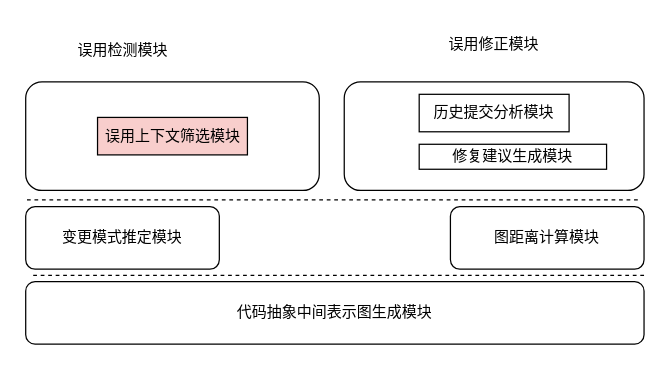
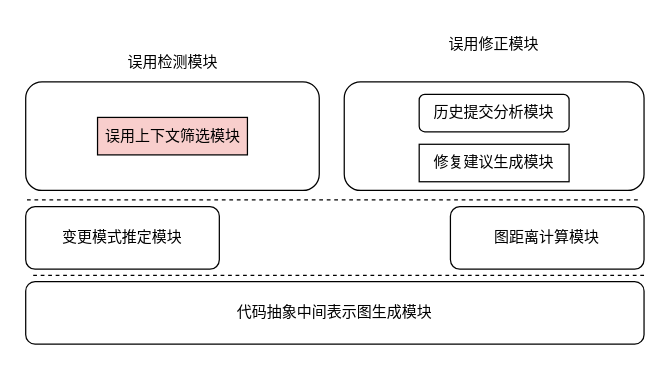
- <mxCell id="7" value="误用检测模块" style="text;html=1;align=center;verticalAlign=middle;whiteSpace=wrap;rounded=0;fontFamily=宋体-简;" parent="1" vertex="1"><mxGeometry x="57.5" y="25" width="80" height="30" as="geometry" /></mxCell>
+ <mxCell id="7" value="误用检测模块" style="text;html=1;align=center;verticalAlign=middle;whiteSpace=wrap;rounded=0;fontFamily=宋体-简;" parent="1" vertex="1"><mxGeometry x="97.5" y="35" width="80" height="30" as="geometry" /></mxCell>
- <mxCell id="4" value="历史提交分析模块" style="rounded=0;whiteSpace=wrap;html=1;fontFamily=宋体-简;" parent="1" vertex="1"><mxGeometry x="335" y="75" width="120" height="30" as="geometry" /></mxCell>
+ <mxCell id="4" value="历史提交分析模块" style="whiteSpace=wrap;html=1;fontFamily=宋体-简;rounded=1;" parent="1" vertex="1"><mxGeometry x="335" y="75" width="120" height="30" as="geometry" /></mxCell>
- <mxCell id="5" value="修复建议生成模块" style="rounded=0;whiteSpace=wrap;html=1;fontFamily=宋体-简;" parent="1" vertex="1"><mxGeometry x="335" y="115" width="150" height="20" as="geometry" /></mxCell>
+ <mxCell id="5" value="修复建议生成模块" style="rounded=0;whiteSpace=wrap;html=1;fontFamily=宋体-简;" parent="1" vertex="1"><mxGeometry x="335" y="115" width="120" height="30" as="geometry" /></mxCell>
